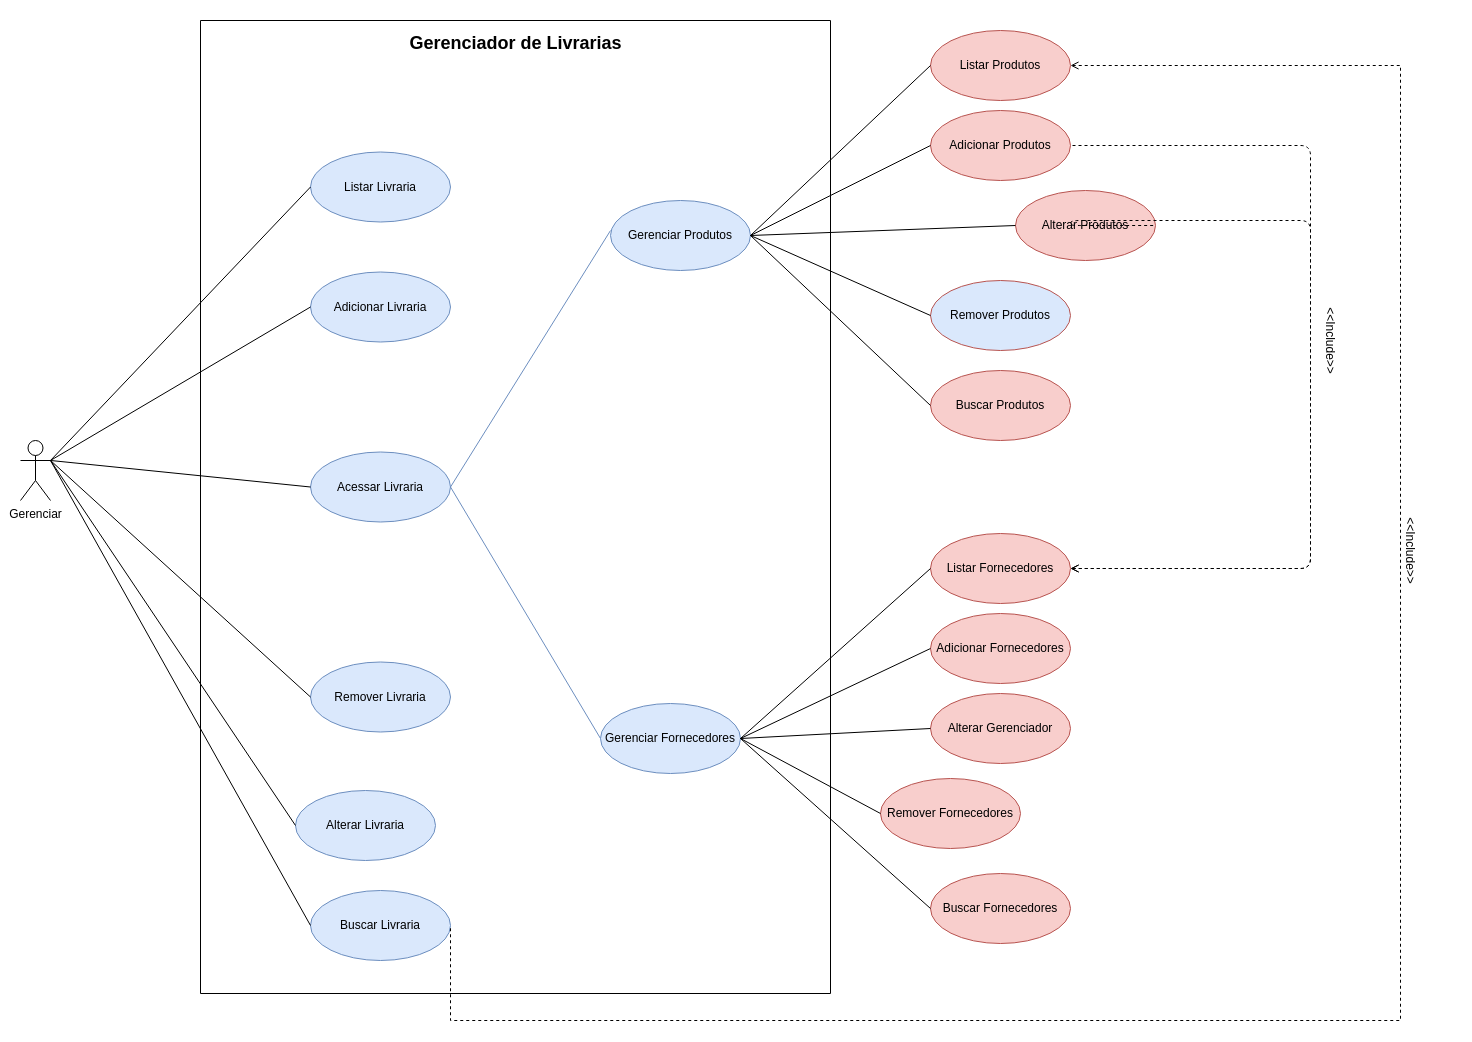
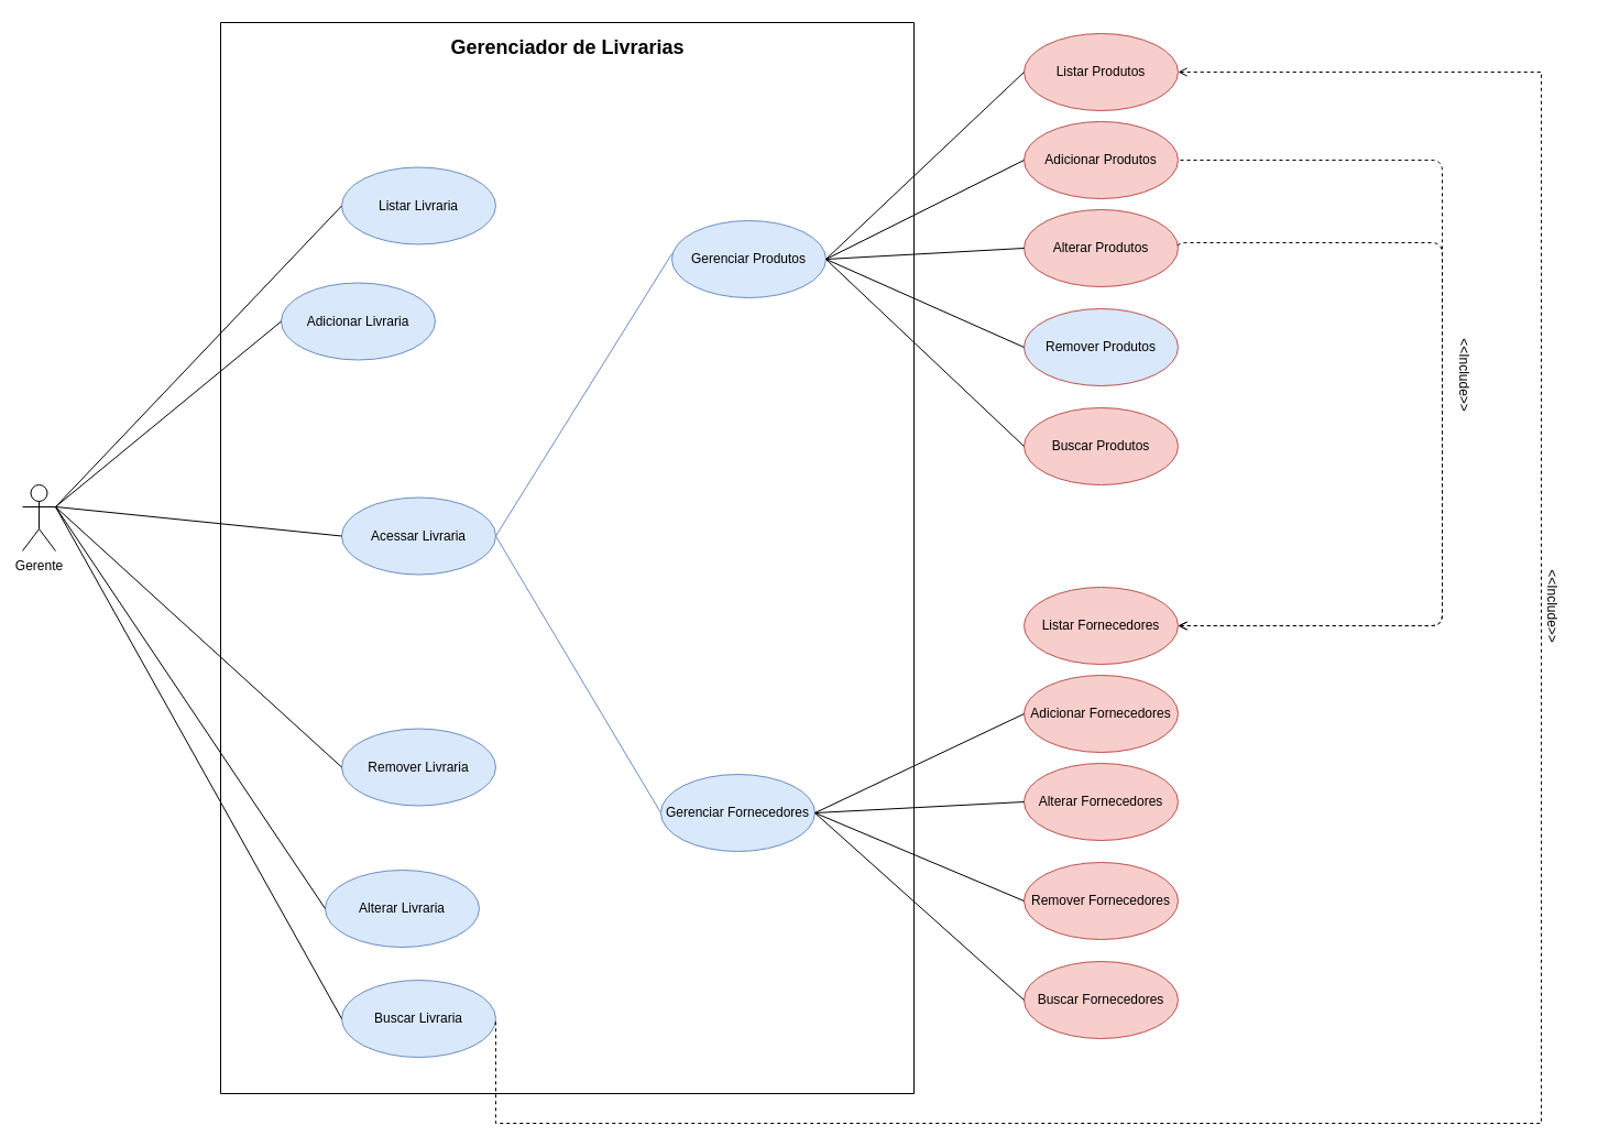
- <mxCell id="24" value="Alterar Produtos" style="ellipse;whiteSpace=wrap;html=1;fillColor=#f8cecc;strokeColor=#b85450;" parent="1" vertex="1"><mxGeometry x="1015" y="190" width="140" height="70" as="geometry" /></mxCell>
+ <mxCell id="24" value="Alterar Produtos" style="ellipse;whiteSpace=wrap;html=1;fillColor=#f8cecc;strokeColor=#b85450;" parent="1" vertex="1"><mxGeometry x="930" y="190" width="140" height="70" as="geometry" /></mxCell>
- <mxCell id="5" value="Adicionar Livraria" style="ellipse;whiteSpace=wrap;html=1;fillColor=#dae8fc;strokeColor=#6c8ebf;" parent="3" vertex="1"><mxGeometry x="110" y="251.5" width="140" height="70" as="geometry" /></mxCell>
+ <mxCell id="5" value="Adicionar Livraria" style="ellipse;whiteSpace=wrap;html=1;fillColor=#dae8fc;strokeColor=#6c8ebf;" parent="3" vertex="1"><mxGeometry x="55" y="236.5" width="140" height="70" as="geometry" /></mxCell>
- <mxCell id="2" value="Gerenciar" style="shape=umlActor;verticalLabelPosition=bottom;verticalAlign=top;html=1;outlineConnect=0;" parent="1" vertex="1"><mxGeometry x="20" y="440" width="30" height="60" as="geometry" /></mxCell>
+ <mxCell id="2" value="Gerente" style="shape=umlActor;verticalLabelPosition=bottom;verticalAlign=top;html=1;outlineConnect=0;" parent="1" vertex="1"><mxGeometry x="20" y="440" width="30" height="60" as="geometry" /></mxCell>
- <mxCell id="34" value="" style="endArrow=none;html=1;rounded=0;entryX=0;entryY=0.5;entryDx=0;entryDy=0;exitX=1;exitY=0.5;exitDx=0;exitDy=0;" parent="1" source="10" target="25" edge="1"><mxGeometry relative="1" as="geometry"><mxPoint x="600" y="420" as="sourcePoint" /><mxPoint x="760" y="420" as="targetPoint" /></mxGeometry></mxCell>
- <mxCell id="29" value="Alterar Gerenciador" style="ellipse;whiteSpace=wrap;html=1;fillColor=#f8cecc;strokeColor=#b85450;" parent="1" vertex="1"><mxGeometry x="930" y="693" width="140" height="70" as="geometry" /></mxCell>
+ <mxCell id="29" value="Alterar Fornecedores" style="ellipse;whiteSpace=wrap;html=1;fillColor=#f8cecc;strokeColor=#b85450;" parent="1" vertex="1"><mxGeometry x="930" y="693" width="140" height="70" as="geometry" /></mxCell>
- <mxCell id="27" value="Remover Fornecedores" style="ellipse;whiteSpace=wrap;html=1;fillColor=#f8cecc;strokeColor=#b85450;" parent="1" vertex="1"><mxGeometry x="880" y="778" width="140" height="70" as="geometry" /></mxCell>
+ <mxCell id="27" value="Remover Fornecedores" style="ellipse;whiteSpace=wrap;html=1;fillColor=#f8cecc;strokeColor=#b85450;" parent="1" vertex="1"><mxGeometry x="930" y="783" width="140" height="70" as="geometry" /></mxCell>
